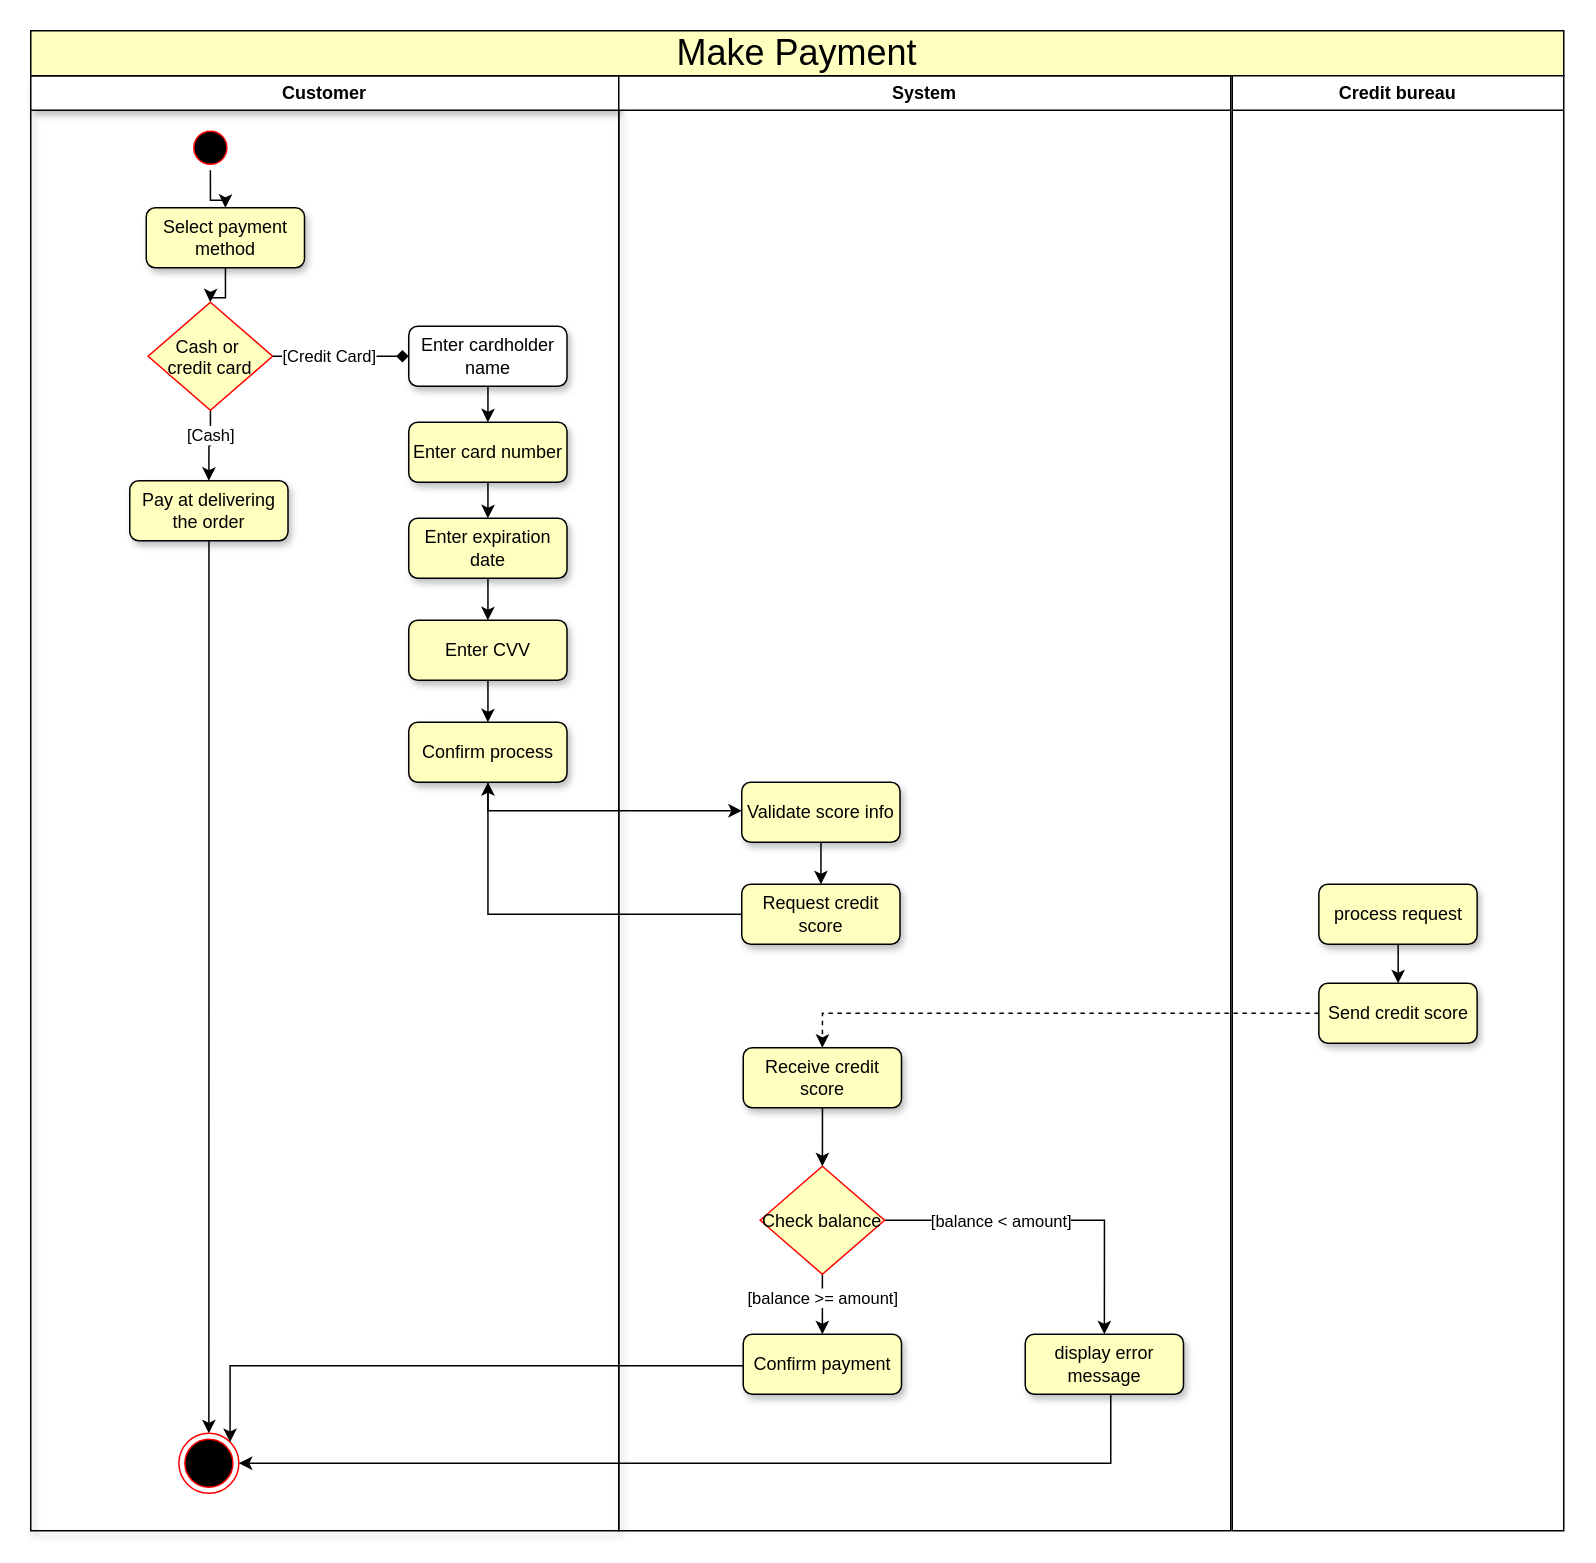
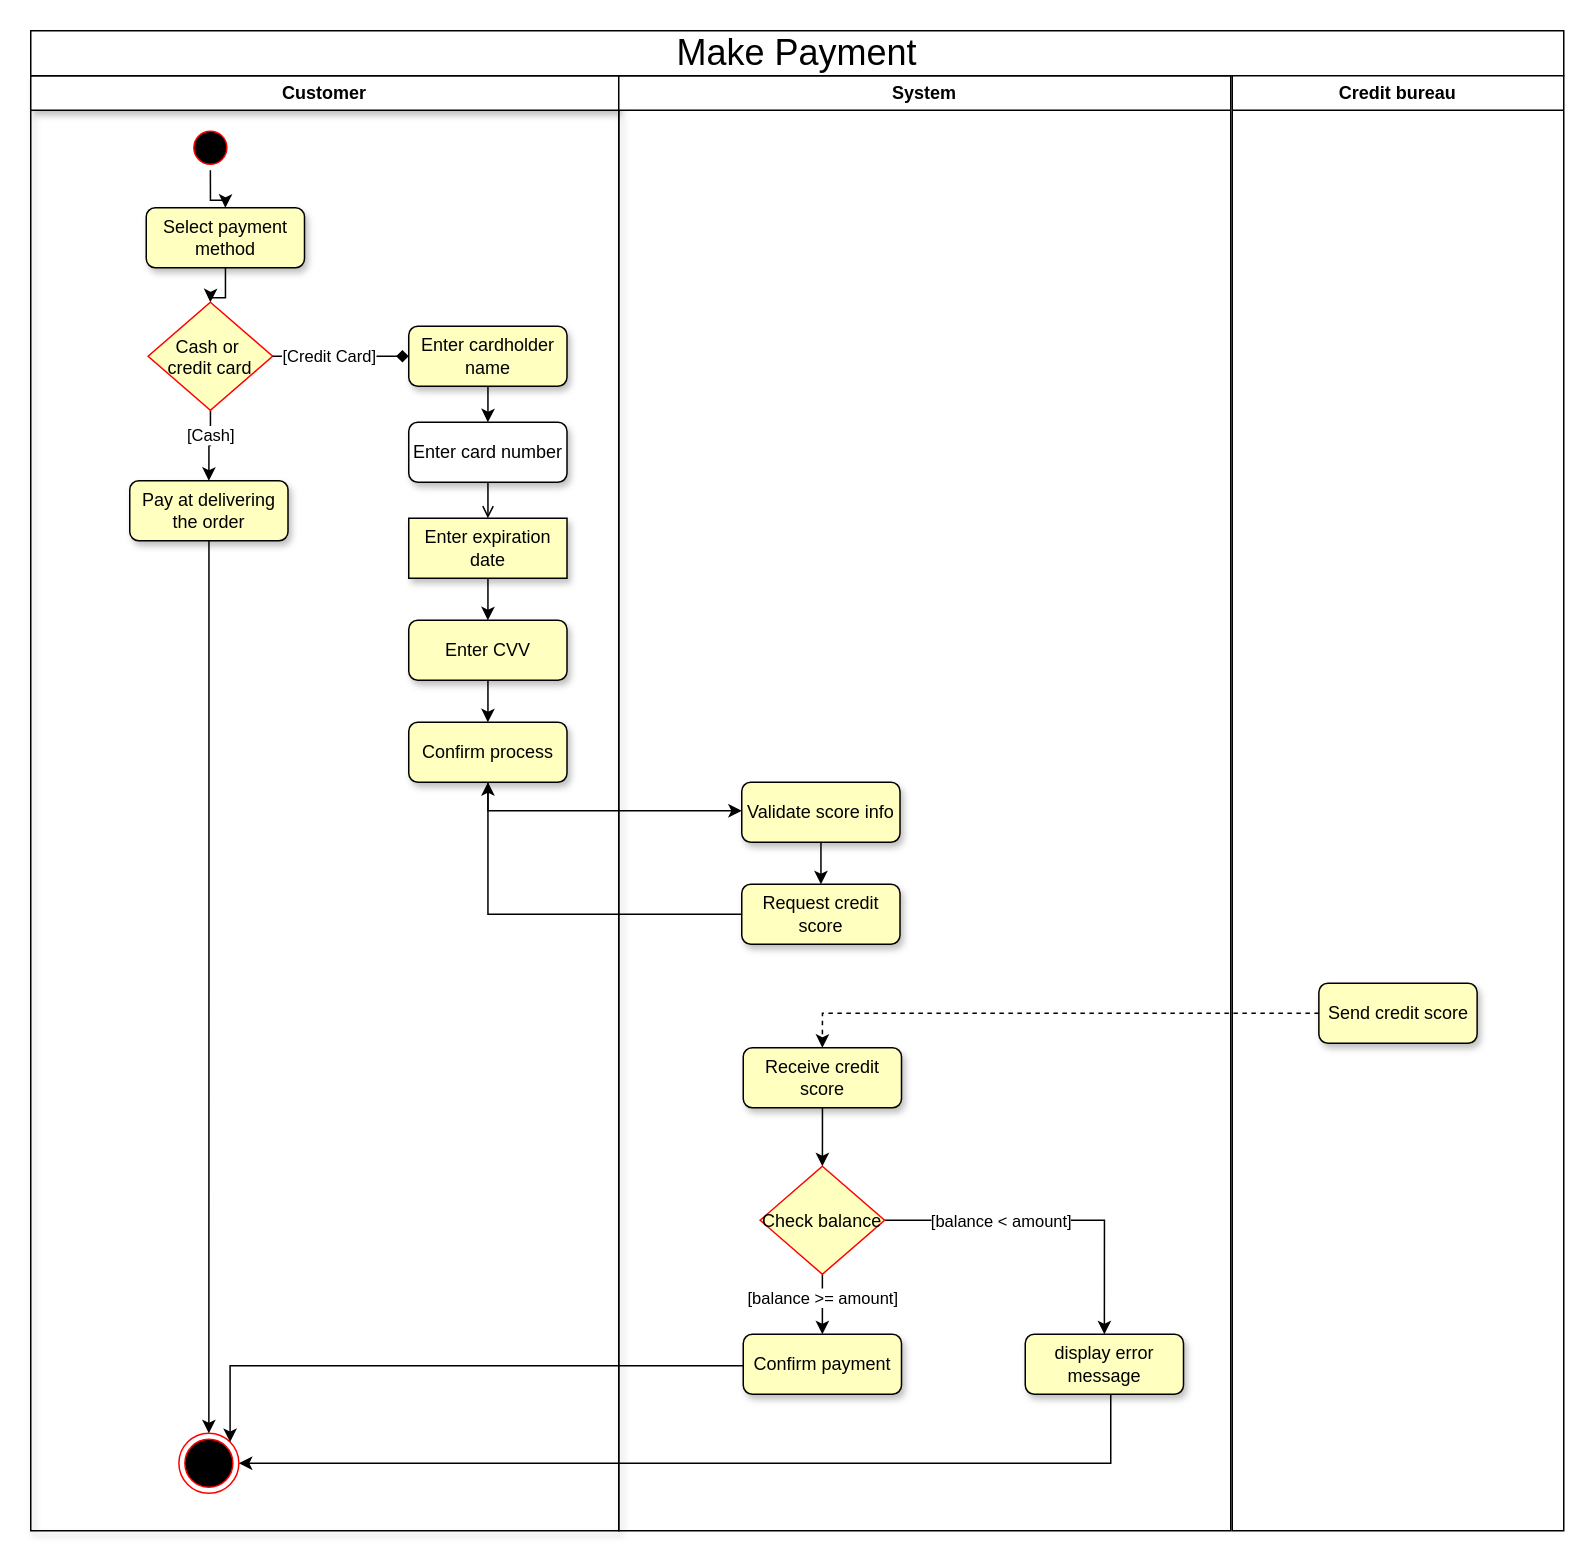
- <mxCell id="37" value="&lt;span style=&quot;text-wrap: nowrap;&quot;&gt;&lt;font style=&quot;font-size: 24px;&quot;&gt;Make Payment&lt;/font&gt;&lt;/span&gt;" style="rounded=0;whiteSpace=wrap;html=1;fillColor=#ffffc0;" parent="1" vertex="1"><mxGeometry x="20" y="20" width="1022" height="30" as="geometry" /></mxCell>
+ <mxCell id="37" value="&lt;span style=&quot;text-wrap: nowrap;&quot;&gt;&lt;font style=&quot;font-size: 24px;&quot;&gt;Make Payment&lt;/font&gt;&lt;/span&gt;" style="rounded=0;whiteSpace=wrap;html=1;" parent="1" vertex="1"><mxGeometry x="20" y="20" width="1022" height="30" as="geometry" /></mxCell>
- <mxCell id="14" value="Enter cardholder name" style="rounded=1;whiteSpace=wrap;html=1;fillColor=#ffffff;shadow=1;" parent="2" vertex="1"><mxGeometry x="252" y="167" width="105.5" height="40" as="geometry" /></mxCell>
+ <mxCell id="14" value="Enter cardholder name" style="rounded=1;whiteSpace=wrap;html=1;fillColor=#FFFFC0;shadow=1;" parent="2" vertex="1"><mxGeometry x="252" y="167" width="105.5" height="40" as="geometry" /></mxCell>
- <mxCell id="16" value="Enter card number" style="rounded=1;whiteSpace=wrap;html=1;fillColor=#FFFFC0;shadow=1;" parent="2" vertex="1"><mxGeometry x="252" y="231" width="105.5" height="40" as="geometry" /></mxCell>
+ <mxCell id="16" value="Enter card number" style="rounded=1;whiteSpace=wrap;html=1;fillColor=#ffffff;shadow=1;" parent="2" vertex="1"><mxGeometry x="252" y="231" width="105.5" height="40" as="geometry" /></mxCell>
- <mxCell id="15" style="edgeStyle=orthogonalEdgeStyle;rounded=0;orthogonalLoop=1;jettySize=auto;html=1;entryX=0.5;entryY=0;entryDx=0;entryDy=0;" parent="2" source="16" target="18" edge="1"><mxGeometry relative="1" as="geometry" /></mxCell>
+ <mxCell id="15" style="edgeStyle=orthogonalEdgeStyle;rounded=0;orthogonalLoop=1;jettySize=auto;html=1;entryX=0.5;entryY=0;entryDx=0;entryDy=0;endArrow=open;" parent="2" source="16" target="18" edge="1"><mxGeometry relative="1" as="geometry" /></mxCell>
- <mxCell id="18" value="Enter expiration date" style="rounded=1;whiteSpace=wrap;html=1;fillColor=#FFFFC0;shadow=1;" parent="2" vertex="1"><mxGeometry x="252" y="295" width="105.5" height="40" as="geometry" /></mxCell>
+ <mxCell id="18" value="Enter expiration date" style="whiteSpace=wrap;html=1;fillColor=#FFFFC0;shadow=1;rounded=0;" parent="2" vertex="1"><mxGeometry x="252" y="295" width="105.5" height="40" as="geometry" /></mxCell>
- <mxCell id="41" value="process request" style="rounded=1;whiteSpace=wrap;html=1;fillColor=#FFFFC0;shadow=1;" parent="39" vertex="1"><mxGeometry x="57.75" y="539" width="105.5" height="40" as="geometry" /></mxCell>
- <mxCell id="40" value="" style="edgeStyle=orthogonalEdgeStyle;rounded=0;orthogonalLoop=1;jettySize=auto;html=1;" edge="1" parent="39" source="41" target="42"><mxGeometry relative="1" as="geometry" /></mxCell>
